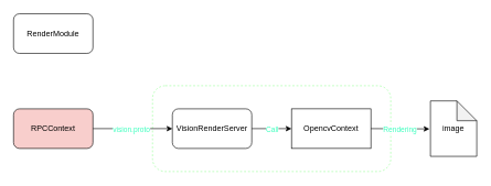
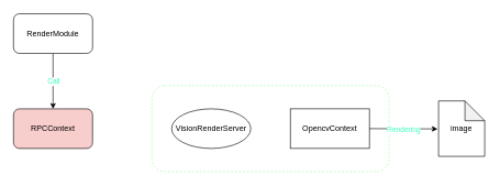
+ <mxCell id="7" value="" style="endArrow=classic;html=1;rounded=0;exitX=0.5;exitY=1;exitDx=0;exitDy=0;entryX=0.5;entryY=0;entryDx=0;entryDy=0;edgeStyle=orthogonalEdgeStyle;" edge="1" parent="1" source="3" target="4"><mxGeometry relative="1" as="geometry"><mxPoint x="-10" y="60" as="sourcePoint" /><mxPoint x="90" y="60" as="targetPoint" /></mxGeometry></mxCell>
+ <mxCell id="8" value="Call" style="edgeLabel;resizable=0;html=1;align=center;verticalAlign=middle;fontColor=#3DFFBE;" connectable="0" vertex="1" parent="7"><mxGeometry relative="1" as="geometry" /></mxCell>
- <mxCell id="9" value="" style="endArrow=classic;html=1;rounded=0;exitX=1;exitY=0.5;exitDx=0;exitDy=0;entryX=0;entryY=0.5;entryDx=0;entryDy=0;" edge="1" parent="1" source="4" target="5"><mxGeometry relative="1" as="geometry"><mxPoint x="150" y="140" as="sourcePoint" /><mxPoint x="250" y="140" as="targetPoint" /></mxGeometry></mxCell>
- <mxCell id="10" value="Label" style="edgeLabel;resizable=0;html=1;align=center;verticalAlign=middle;" connectable="0" vertex="1" parent="9"><mxGeometry relative="1" as="geometry" /></mxCell>
- <mxCell id="11" value="vision.proto" style="edgeLabel;html=1;align=center;verticalAlign=middle;resizable=0;points=[];fontColor=#3DFFBE;" vertex="1" connectable="0" parent="9"><mxGeometry x="-0.052" y="-1" relative="1" as="geometry"><mxPoint as="offset" /></mxGeometry></mxCell>
- <mxCell id="5" value="VisionRenderServer" style="rounded=1;whiteSpace=wrap;html=1;" vertex="1" parent="1"><mxGeometry x="260" y="164" width="120" height="60" as="geometry" /></mxCell>
+ <mxCell id="5" value="VisionRenderServer" style="ellipse;whiteSpace=wrap;html=1;" vertex="1" parent="1"><mxGeometry x="260" y="164" width="120" height="60" as="geometry" /></mxCell>
- <mxCell id="12" value="" style="endArrow=classic;html=1;rounded=0;exitX=1;exitY=0.5;exitDx=0;exitDy=0;entryX=0;entryY=0.5;entryDx=0;entryDy=0;edgeStyle=orthogonalEdgeStyle;" edge="1" parent="1" source="5" target="6"><mxGeometry relative="1" as="geometry"><mxPoint x="490" y="190" as="sourcePoint" /><mxPoint x="590" y="190" as="targetPoint" /></mxGeometry></mxCell>
- <mxCell id="13" value="&lt;font color=&quot;#3dffbe&quot;&gt;Call&lt;/font&gt;" style="edgeLabel;resizable=0;html=1;align=center;verticalAlign=middle;" connectable="0" vertex="1" parent="12"><mxGeometry relative="1" as="geometry" /></mxCell>
- <mxCell id="14" value="image" style="shape=note;whiteSpace=wrap;html=1;backgroundOutline=1;darkOpacity=0.05;" vertex="1" parent="1"><mxGeometry x="650" y="152" width="70" height="84" as="geometry" /></mxCell>
+ <mxCell id="14" value="image" style="shape=note;whiteSpace=wrap;html=1;backgroundOutline=1;darkOpacity=0.05;" vertex="1" parent="1"><mxGeometry x="665" y="152" width="70" height="84" as="geometry" /></mxCell>
